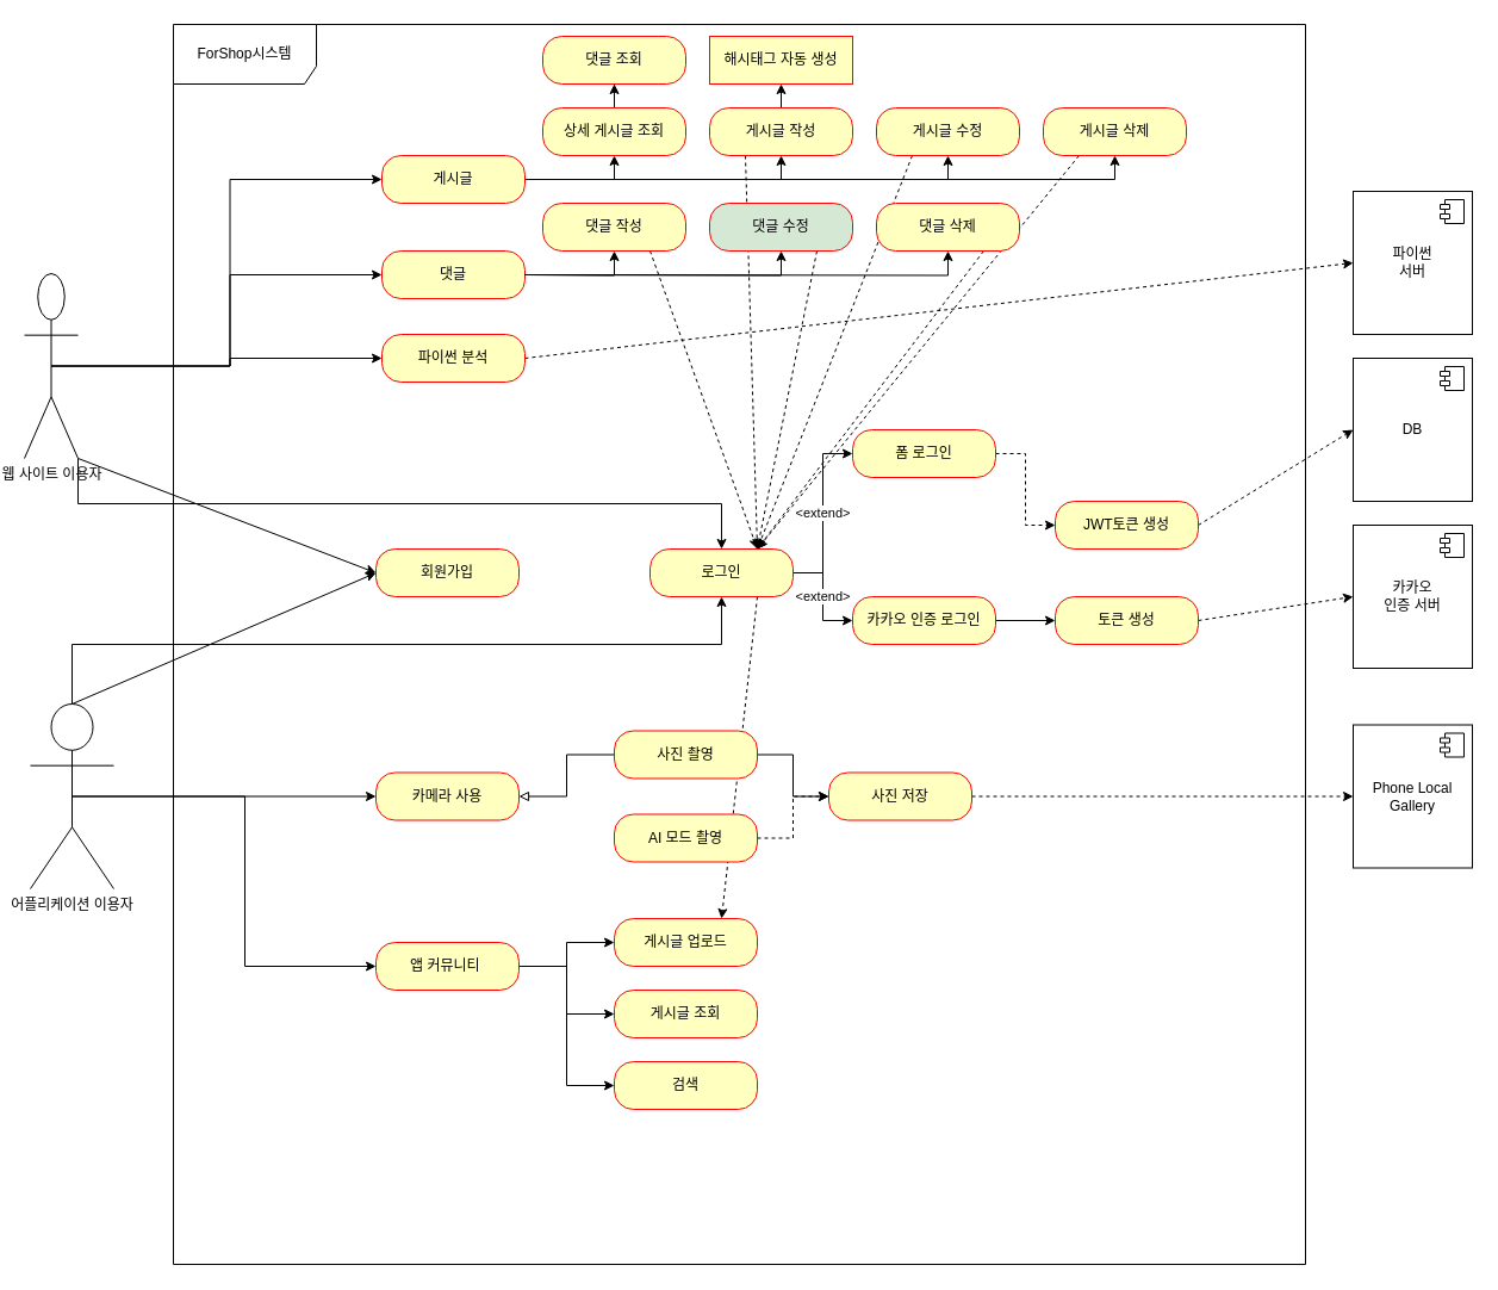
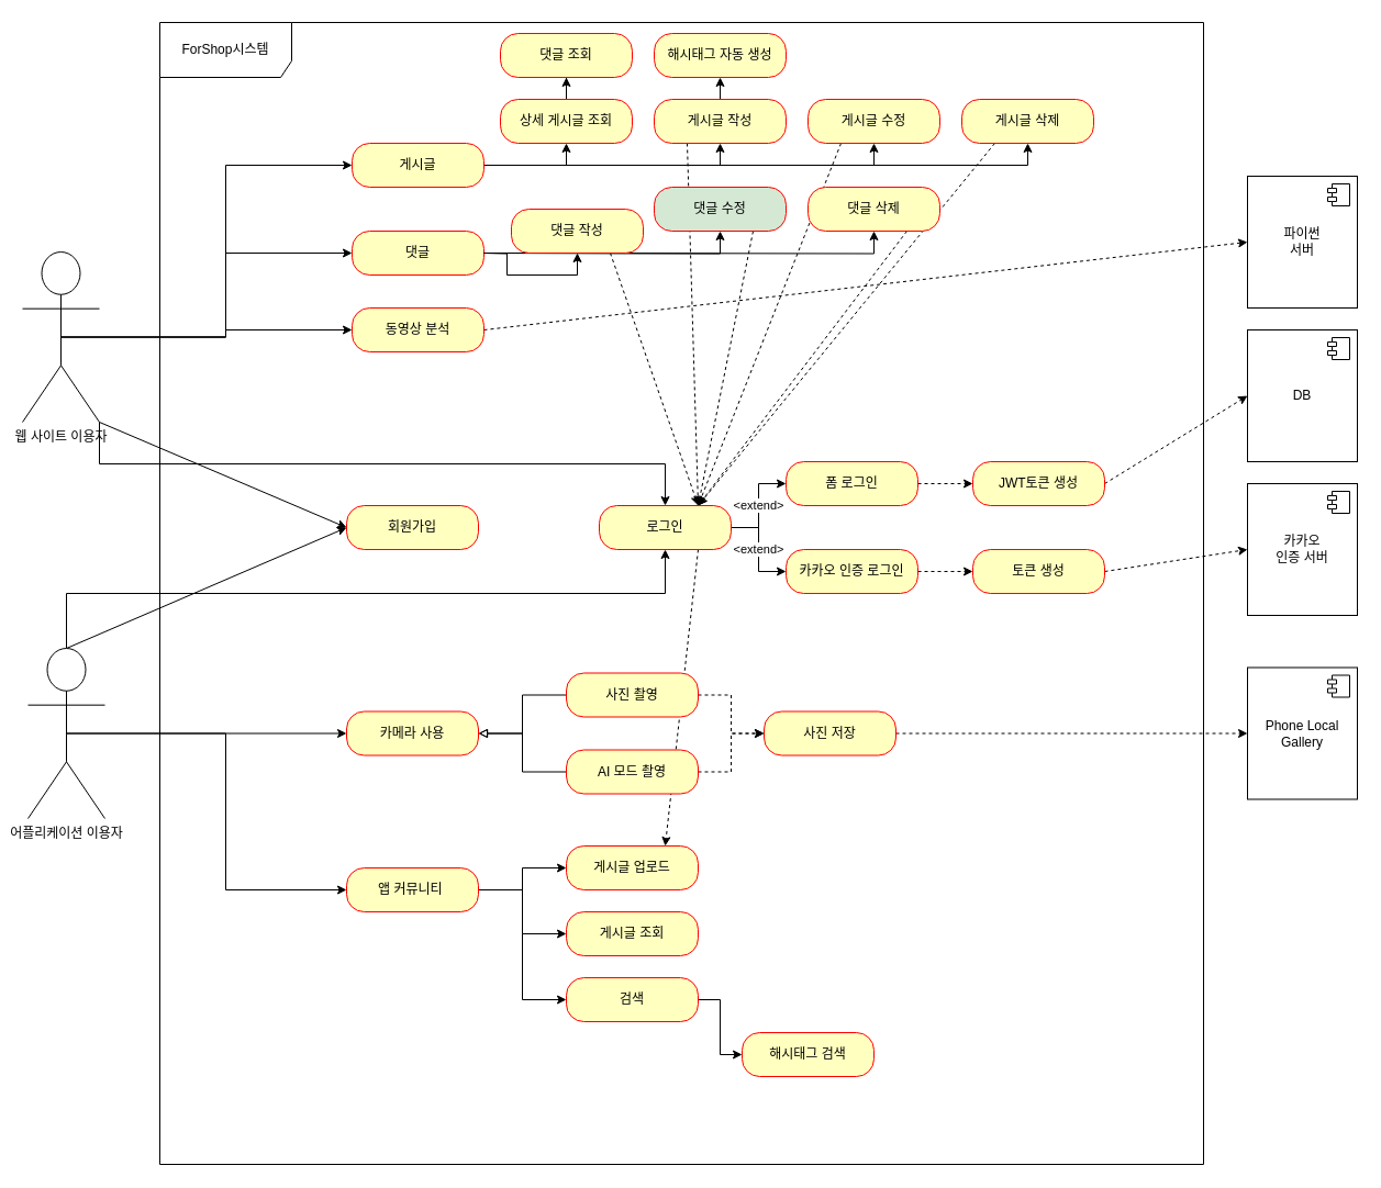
- <mxCell id="66" value="해시태그 자동 생성" style="whiteSpace=wrap;html=1;arcSize=40;fontColor=#000000;fillColor=#ffffc0;strokeColor=#ff0000;rounded=0;" vertex="1" parent="1"><mxGeometry x="595" y="30" width="120" height="40" as="geometry" /></mxCell>
+ <mxCell id="66" value="해시태그 자동 생성" style="rounded=1;whiteSpace=wrap;html=1;arcSize=40;fontColor=#000000;fillColor=#ffffc0;strokeColor=#ff0000;" vertex="1" parent="1"><mxGeometry x="595" y="30" width="120" height="40" as="geometry" /></mxCell>
- <mxCell id="61" value="댓글 작성" style="rounded=1;whiteSpace=wrap;html=1;arcSize=40;fontColor=#000000;fillColor=#ffffc0;strokeColor=#ff0000;" vertex="1" parent="1"><mxGeometry x="455" y="170" width="120" height="40" as="geometry" /></mxCell>
+ <mxCell id="61" value="댓글 작성" style="rounded=1;whiteSpace=wrap;html=1;arcSize=40;fontColor=#000000;fillColor=#ffffc0;strokeColor=#ff0000;" vertex="1" parent="1"><mxGeometry x="465" y="190" width="120" height="40" as="geometry" /></mxCell>
- <mxCell id="78" value="파이썬 분석" style="rounded=1;whiteSpace=wrap;html=1;arcSize=40;fontColor=#000000;fillColor=#ffffc0;strokeColor=#ff0000;" vertex="1" parent="1"><mxGeometry x="320" y="280" width="120" height="40" as="geometry" /></mxCell>
+ <mxCell id="78" value="동영상 분석" style="rounded=1;whiteSpace=wrap;html=1;arcSize=40;fontColor=#000000;fillColor=#ffffc0;strokeColor=#ff0000;" vertex="1" parent="1"><mxGeometry x="320" y="280" width="120" height="40" as="geometry" /></mxCell>
- <mxCell id="7" value="웹 사이트 이용자" style="shape=umlActor;verticalLabelPosition=bottom;verticalAlign=top;html=1;" parent="1" vertex="1"><mxGeometry x="20" y="229" width="45" height="155" as="geometry" /></mxCell>
+ <mxCell id="7" value="웹 사이트 이용자" style="shape=umlActor;verticalLabelPosition=bottom;verticalAlign=top;html=1;" parent="1" vertex="1"><mxGeometry x="20" y="229" width="70" height="155" as="geometry" /></mxCell>
- <mxCell id="41" value="폼 로그인" style="rounded=1;whiteSpace=wrap;html=1;arcSize=40;fontColor=#000000;fillColor=#ffffc0;strokeColor=#ff0000;" vertex="1" parent="1"><mxGeometry x="715" y="360" width="120" height="40" as="geometry" /></mxCell>
+ <mxCell id="41" value="폼 로그인" style="rounded=1;whiteSpace=wrap;html=1;arcSize=40;fontColor=#000000;fillColor=#ffffc0;strokeColor=#ff0000;" vertex="1" parent="1"><mxGeometry x="715" y="420" width="120" height="40" as="geometry" /></mxCell>
- <mxCell id="42" style="edgeStyle=orthogonalEdgeStyle;rounded=0;orthogonalLoop=1;jettySize=auto;html=1;exitX=1;exitY=0.5;exitDx=0;exitDy=0;entryX=0;entryY=0.5;entryDx=0;entryDy=0;dashed=0;" edge="1" parent="1" source="43" target="47"><mxGeometry relative="1" as="geometry" /></mxCell>
+ <mxCell id="42" style="edgeStyle=orthogonalEdgeStyle;rounded=0;orthogonalLoop=1;jettySize=auto;html=1;exitX=1;exitY=0.5;exitDx=0;exitDy=0;entryX=0;entryY=0.5;entryDx=0;entryDy=0;dashed=1;" edge="1" parent="1" source="43" target="47"><mxGeometry relative="1" as="geometry" /></mxCell>
- <mxCell id="25" style="edgeStyle=orthogonalEdgeStyle;rounded=0;orthogonalLoop=1;jettySize=auto;html=1;exitX=1;exitY=0.5;exitDx=0;exitDy=0;entryX=0;entryY=0.5;entryDx=0;entryDy=0;dashed=0;" edge="1" parent="1" source="26" target="31"><mxGeometry relative="1" as="geometry" /></mxCell>
+ <mxCell id="25" style="edgeStyle=orthogonalEdgeStyle;rounded=0;orthogonalLoop=1;jettySize=auto;html=1;exitX=1;exitY=0.5;exitDx=0;exitDy=0;entryX=0;entryY=0.5;entryDx=0;entryDy=0;dashed=1;" edge="1" parent="1" source="26" target="31"><mxGeometry relative="1" as="geometry" /></mxCell>
+ <mxCell id="27" style="edgeStyle=orthogonalEdgeStyle;rounded=0;orthogonalLoop=1;jettySize=auto;html=1;exitX=0;exitY=0.5;exitDx=0;exitDy=0;entryX=1;entryY=0.5;entryDx=0;entryDy=0;endArrow=block;endFill=0;" edge="1" parent="1" source="29" target="23"><mxGeometry relative="1" as="geometry" /></mxCell>
+ <mxCell id="74" style="edgeStyle=orthogonalEdgeStyle;rounded=0;orthogonalLoop=1;jettySize=auto;html=1;exitX=1;exitY=0.5;exitDx=0;exitDy=0;entryX=0;entryY=0.5;entryDx=0;entryDy=0;" edge="1" parent="1" source="75" target="76"><mxGeometry relative="1" as="geometry" /></mxCell>
+ <mxCell id="76" value="해시태그 검색" style="rounded=1;whiteSpace=wrap;html=1;arcSize=40;fontColor=#000000;fillColor=#ffffc0;strokeColor=#ff0000;" vertex="1" parent="1"><mxGeometry x="675" y="940" width="120" height="40" as="geometry" /></mxCell>
